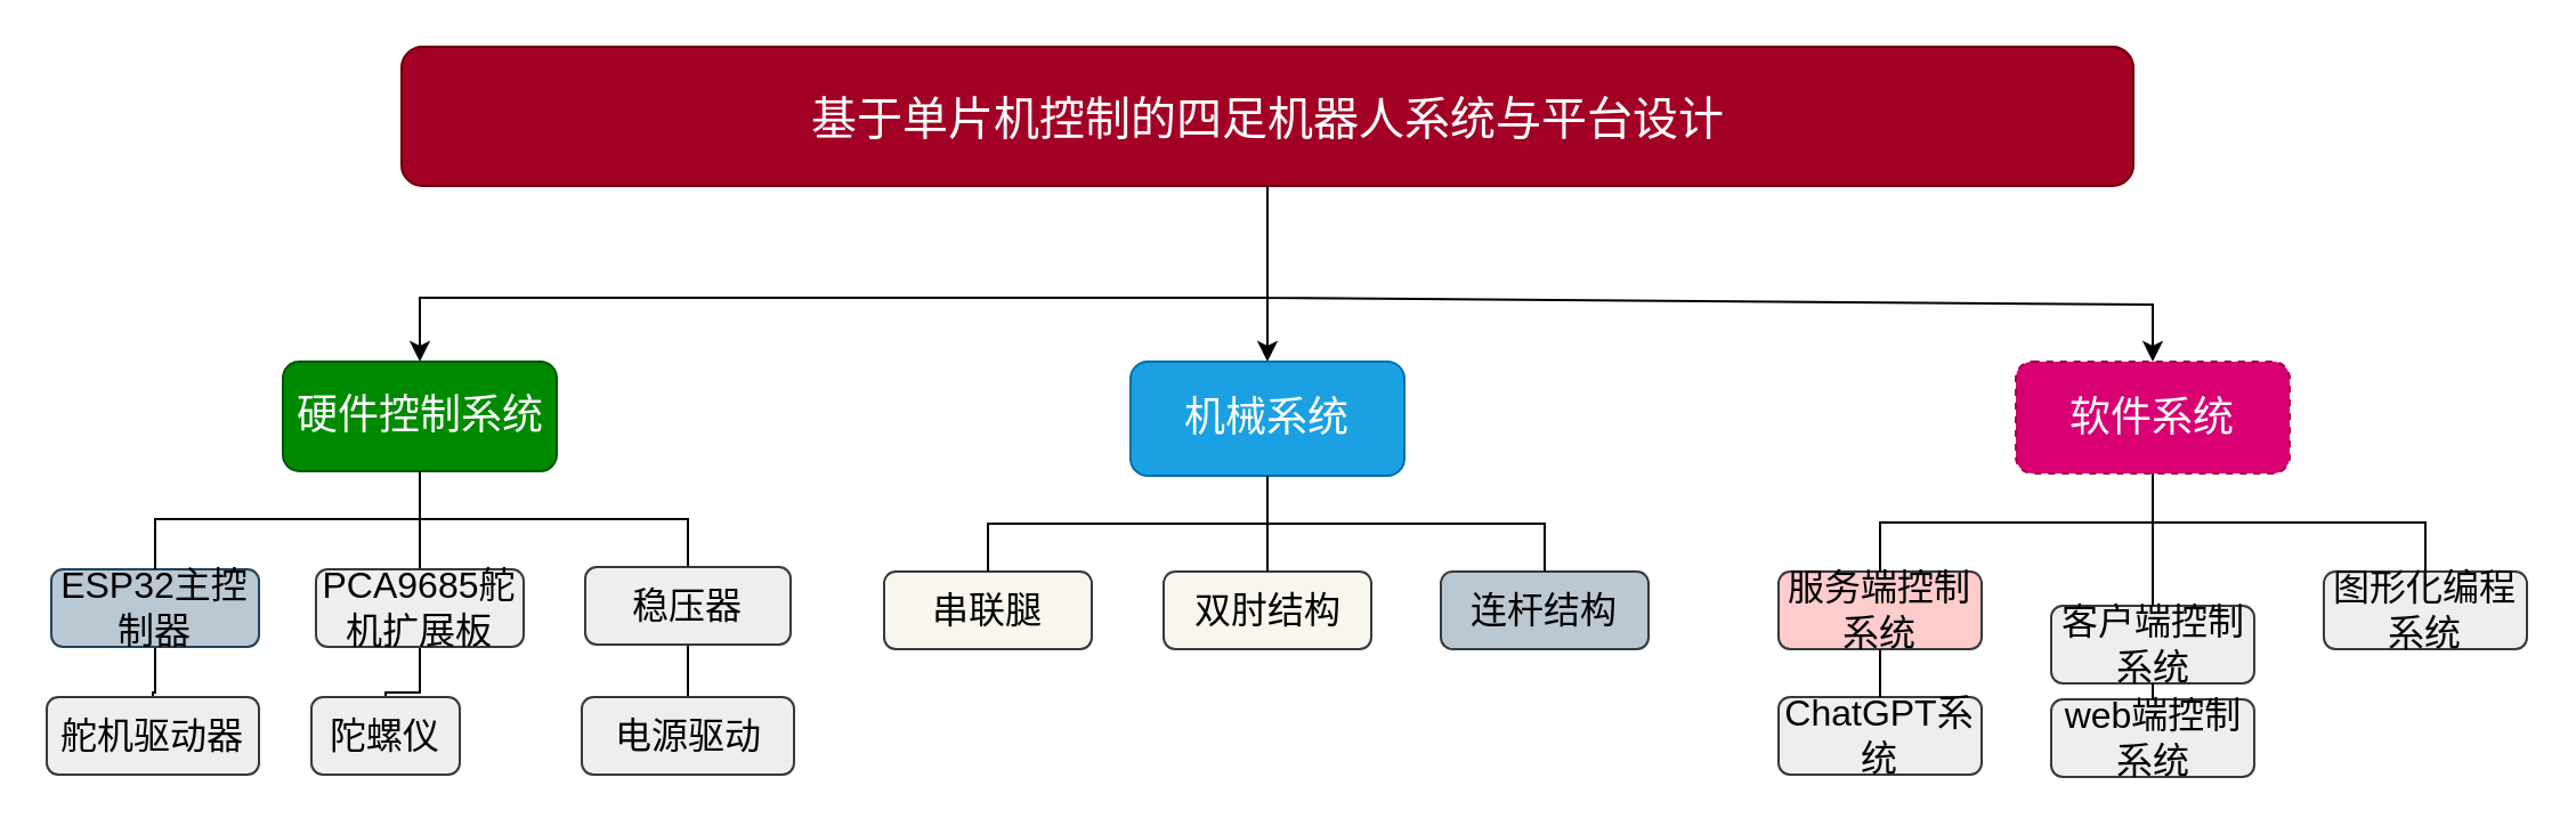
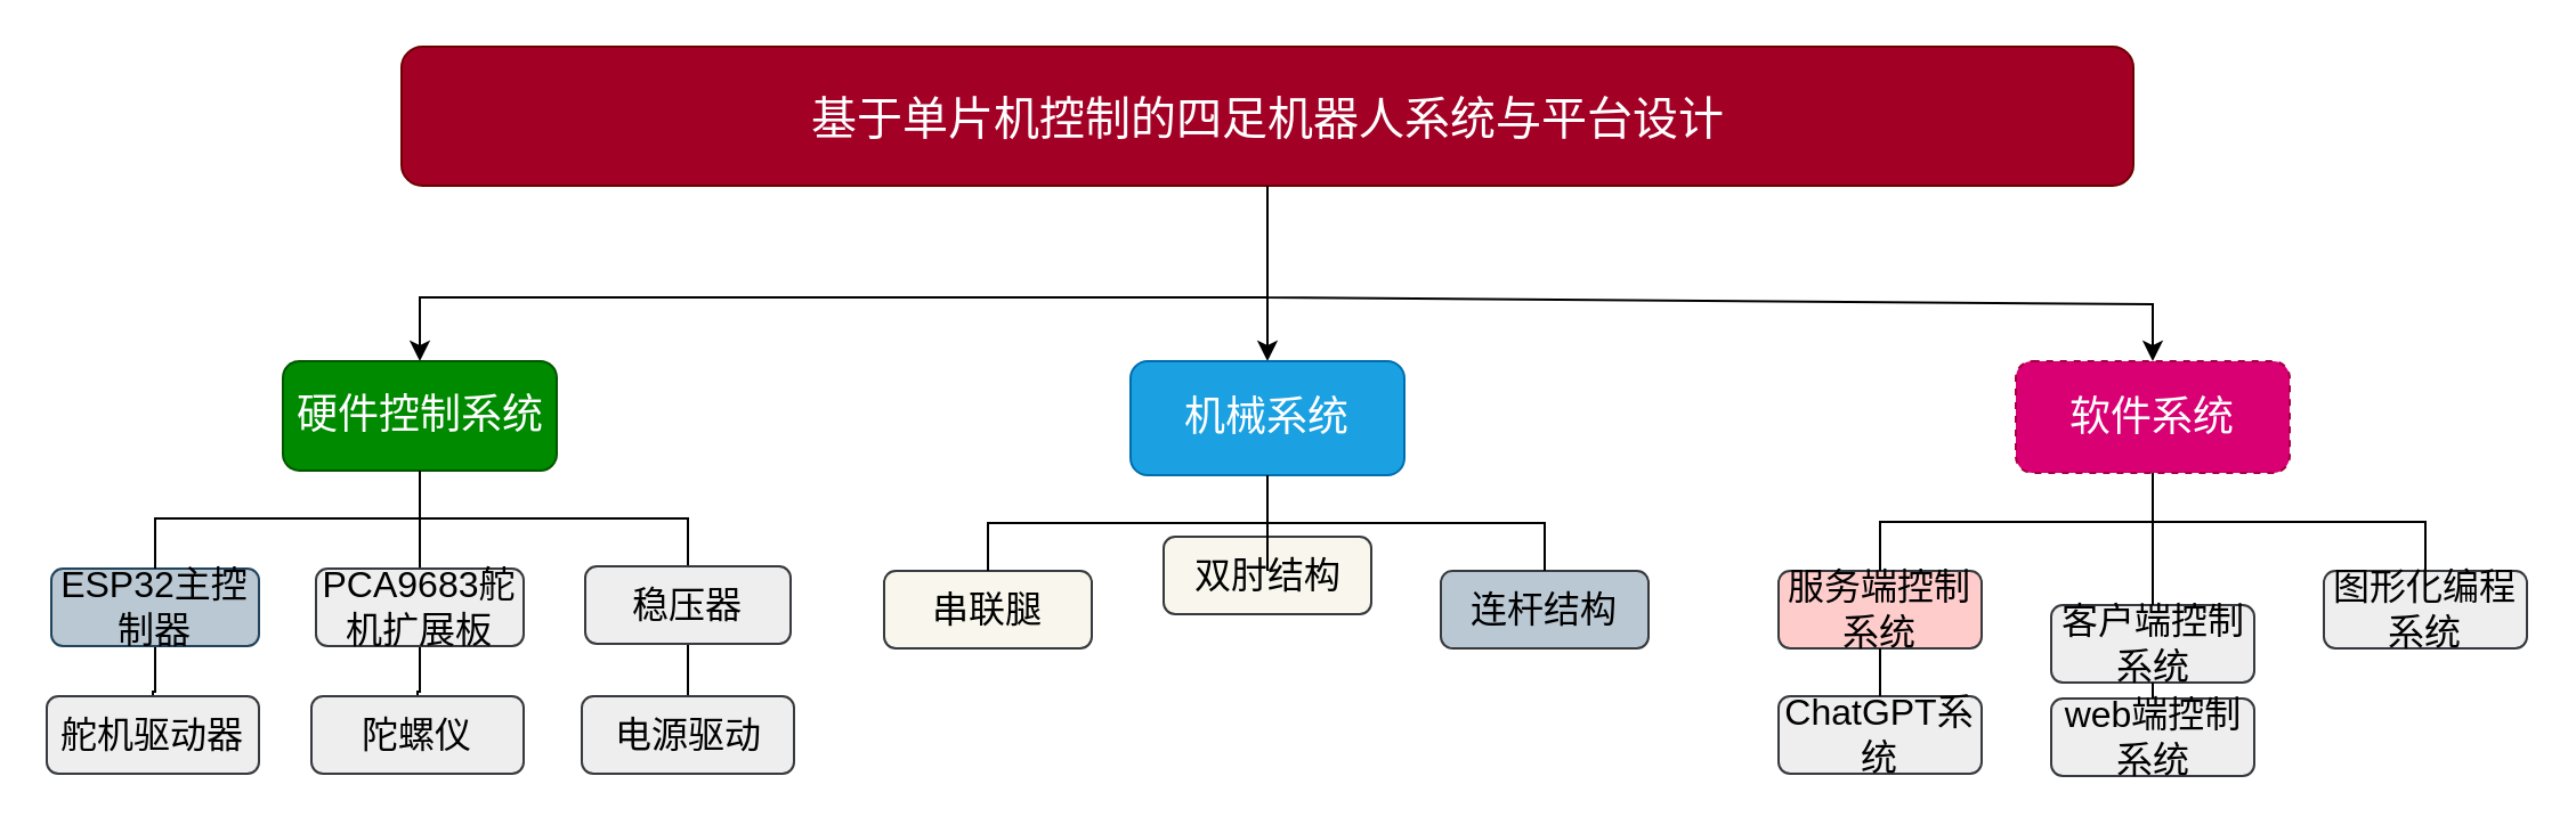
- <mxCell id="14" value="&lt;font style=&quot;font-size: 16px;&quot;&gt;PCA9685舵机扩展板&lt;/font&gt;" style="rounded=1;whiteSpace=wrap;html=1;fillColor=#eeeeee;strokeColor=#36393d;" vertex="1" parent="1"><mxGeometry x="138" y="249" width="91" height="34" as="geometry" /></mxCell>
+ <mxCell id="14" value="&lt;font style=&quot;font-size: 16px;&quot;&gt;PCA9683舵机扩展板&lt;/font&gt;" style="rounded=1;whiteSpace=wrap;html=1;fillColor=#eeeeee;strokeColor=#36393d;" vertex="1" parent="1"><mxGeometry x="138" y="249" width="91" height="34" as="geometry" /></mxCell>
- <mxCell id="26" value="&lt;font style=&quot;font-size: 16px;&quot;&gt;双肘结构&lt;/font&gt;" style="rounded=1;whiteSpace=wrap;html=1;fillColor=#f9f7ed;strokeColor=#36393d;" vertex="1" parent="1"><mxGeometry x="509.5" y="250" width="91" height="34" as="geometry" /></mxCell>
+ <mxCell id="26" value="&lt;font style=&quot;font-size: 16px;&quot;&gt;双肘结构&lt;/font&gt;" style="rounded=1;whiteSpace=wrap;html=1;fillColor=#f9f7ed;strokeColor=#36393d;" vertex="1" parent="1"><mxGeometry x="509.5" y="235" width="91" height="34" as="geometry" /></mxCell>
- <mxCell id="15" value="&lt;font style=&quot;font-size: 16px;&quot;&gt;陀螺仪&lt;/font&gt;" style="rounded=1;whiteSpace=wrap;html=1;fillColor=#eeeeee;strokeColor=#36393d;" vertex="1" parent="1"><mxGeometry x="136" y="305" width="65" height="34" as="geometry" /></mxCell>
+ <mxCell id="15" value="&lt;font style=&quot;font-size: 16px;&quot;&gt;陀螺仪&lt;/font&gt;" style="rounded=1;whiteSpace=wrap;html=1;fillColor=#eeeeee;strokeColor=#36393d;" vertex="1" parent="1"><mxGeometry x="136" y="305" width="93" height="34" as="geometry" /></mxCell>
